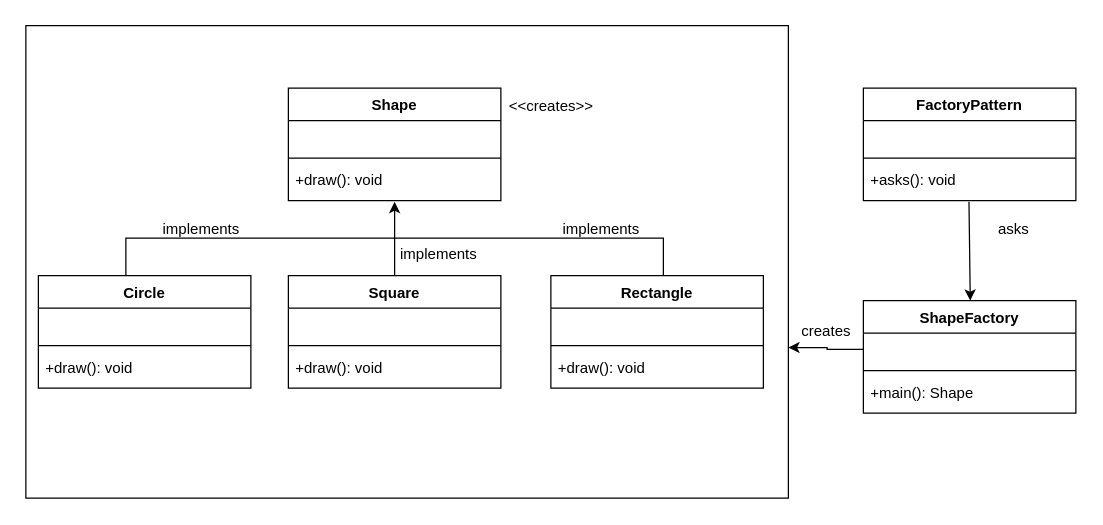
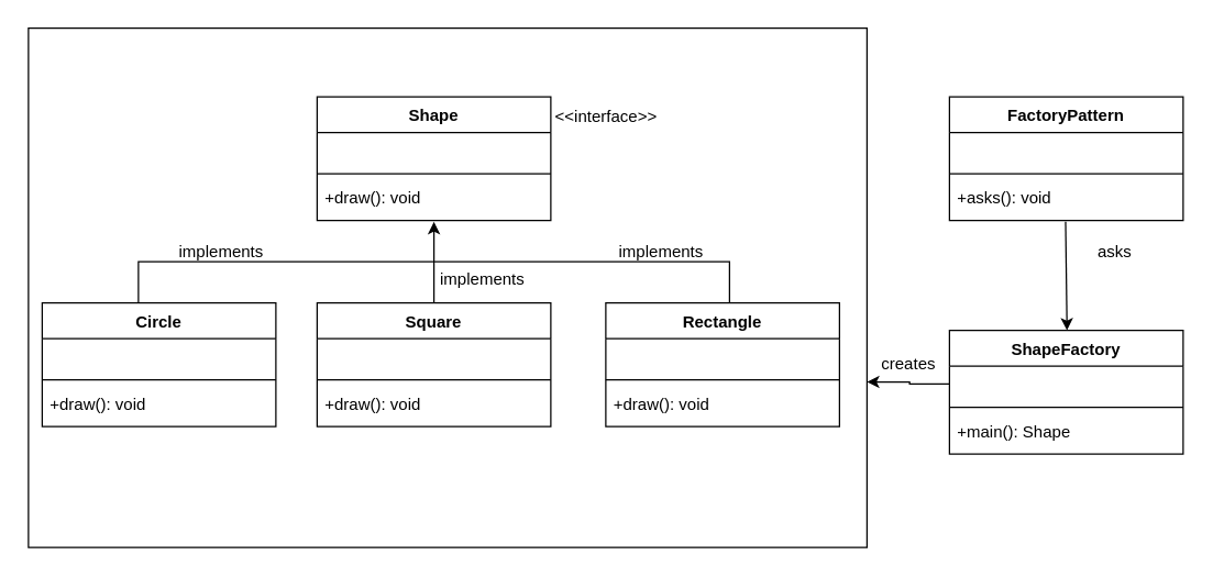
- <mxCell id="32" value="&amp;lt;&amp;lt;creates&amp;gt;&amp;gt;&lt;br&gt;" style="text;html=1;align=center;verticalAlign=middle;resizable=0;points=[];autosize=1;strokeColor=none;fillColor=none;" vertex="1" parent="1"><mxGeometry x="390" y="70" width="100" height="30" as="geometry" /></mxCell>
+ <mxCell id="32" value="&amp;lt;&amp;lt;interface&amp;gt;&amp;gt;&lt;br&gt;" style="text;html=1;align=center;verticalAlign=middle;resizable=0;points=[];autosize=1;strokeColor=none;fillColor=none;" vertex="1" parent="1"><mxGeometry x="390" y="70" width="100" height="30" as="geometry" /></mxCell>
